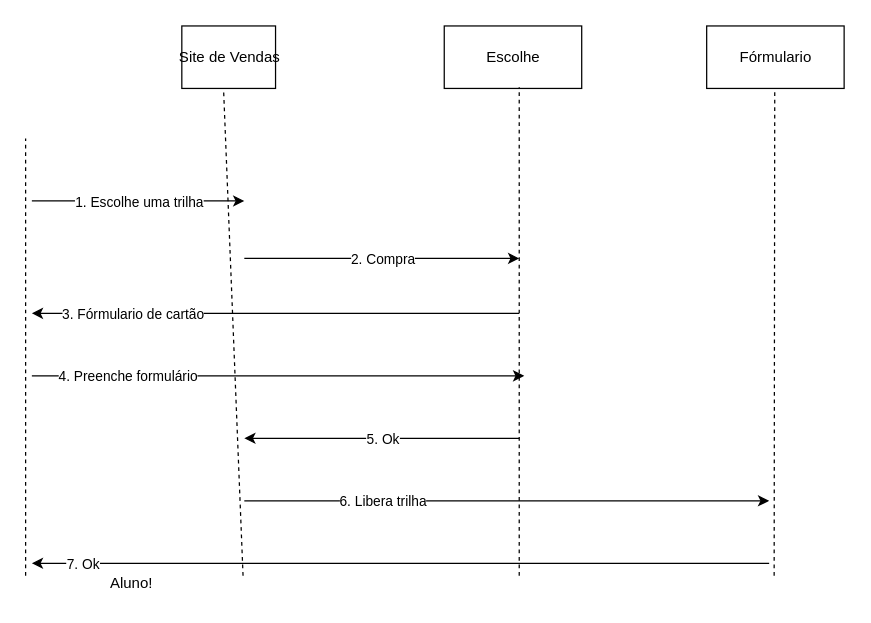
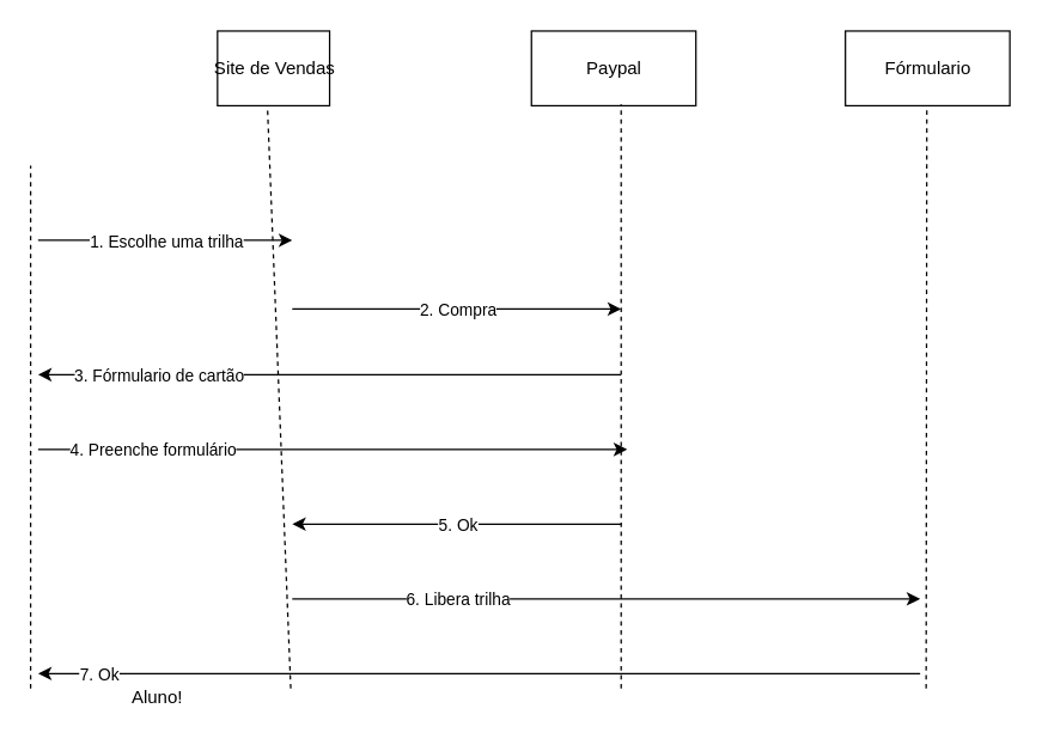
- <mxCell id="3" value="Escolhe" style="html=1;" vertex="1" parent="1"><mxGeometry x="355" y="20" width="110" height="50" as="geometry" /></mxCell>
+ <mxCell id="3" value="Paypal" style="html=1;" vertex="1" parent="1"><mxGeometry x="355" y="20" width="110" height="50" as="geometry" /></mxCell>
